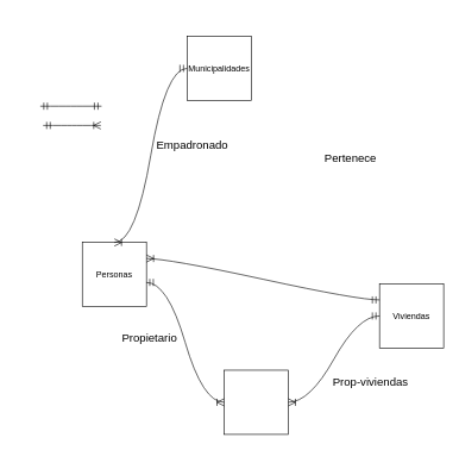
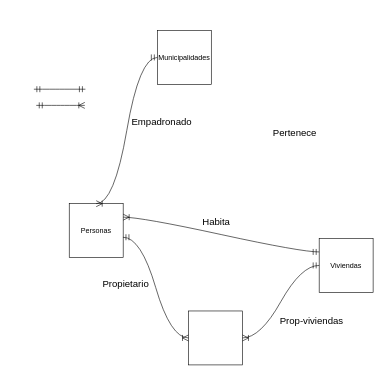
+ <mxCell id="14" value="Habita" style="text;html=1;align=center;verticalAlign=middle;resizable=0;points=[];autosize=1;strokeColor=none;fillColor=none;fontSize=16;" vertex="1" parent="1"><mxGeometry x="328" y="353" width="64" height="31" as="geometry" /></mxCell>
